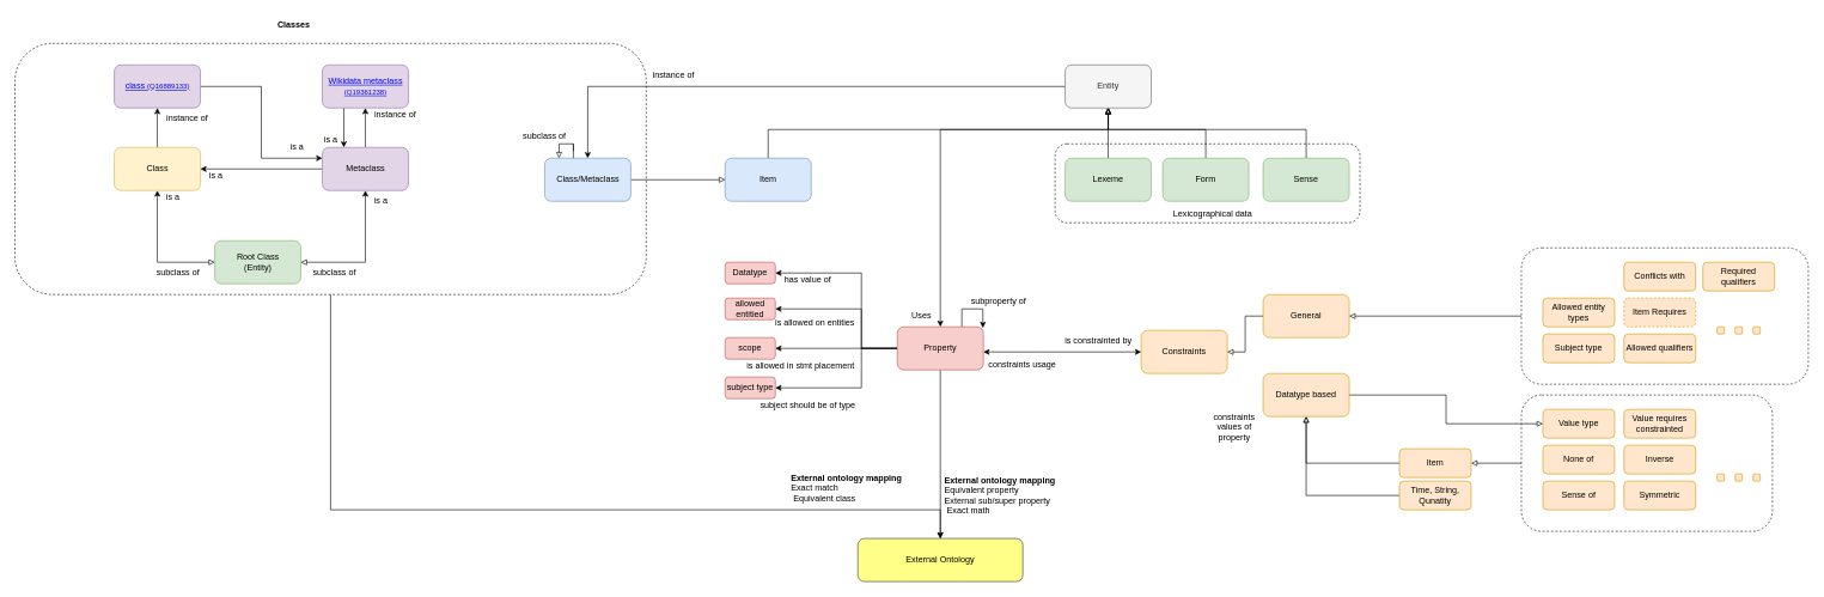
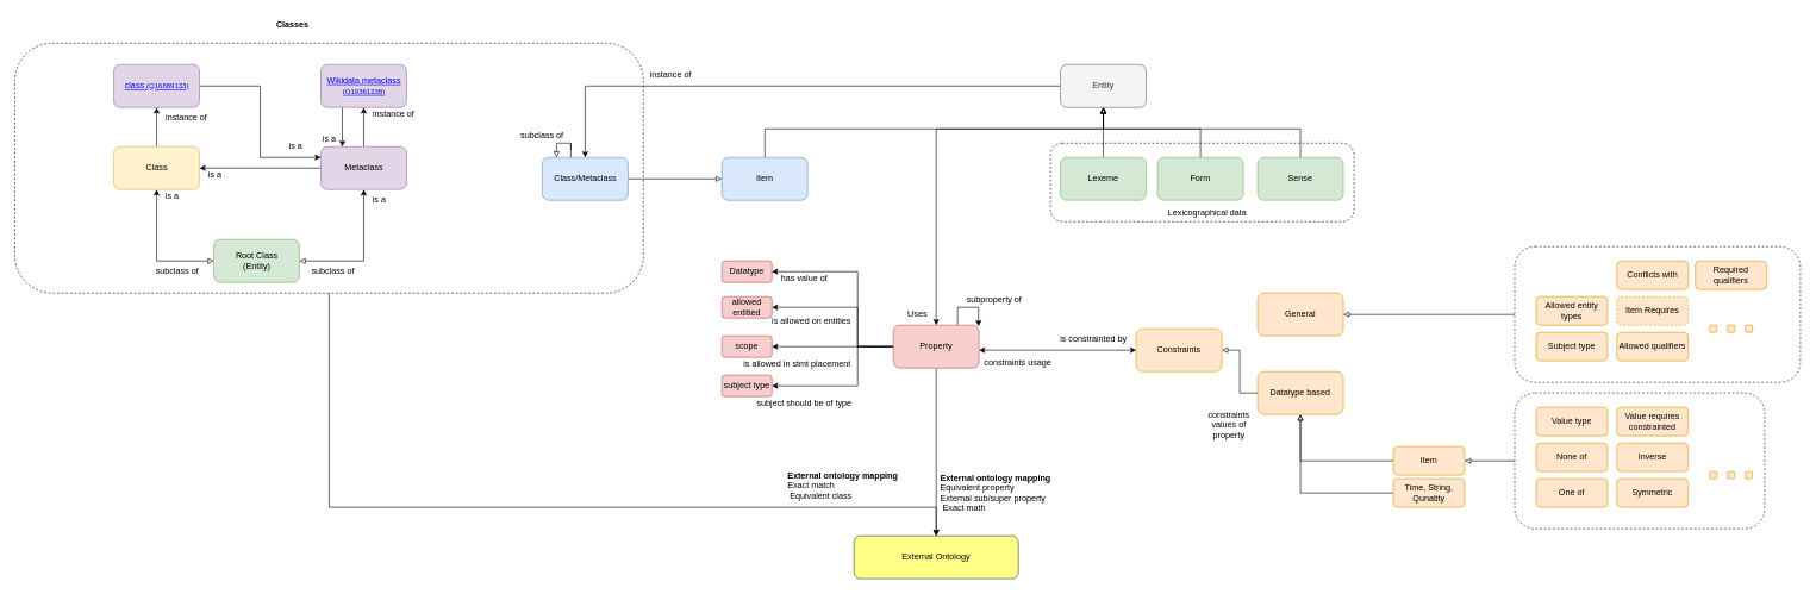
- <mxCell id="62" style="edgeStyle=orthogonalEdgeStyle;rounded=0;orthogonalLoop=1;jettySize=auto;html=1;endArrow=block;endFill=0;fillColor=#ffe6cc;strokeColor=#000000;" edge="1" parent="1" source="63" target="59"><mxGeometry relative="1" as="geometry" /></mxCell>
- <mxCell id="64" style="edgeStyle=orthogonalEdgeStyle;rounded=0;orthogonalLoop=1;jettySize=auto;html=1;endArrow=block;endFill=0;fillColor=#ffe6cc;strokeColor=#000000;" edge="1" parent="1" source="65" target="82"><mxGeometry relative="1" as="geometry" /></mxCell>
+ <mxCell id="64" style="edgeStyle=orthogonalEdgeStyle;rounded=0;orthogonalLoop=1;jettySize=auto;html=1;endArrow=block;endFill=0;fillColor=#ffe6cc;strokeColor=#000000;" edge="1" parent="1" source="65" target="59"><mxGeometry relative="1" as="geometry" /></mxCell>
- <mxCell id="83" value="Sense of" style="rounded=1;whiteSpace=wrap;html=1;fillColor=#ffe6cc;strokeColor=#d79b00;" vertex="1" parent="1"><mxGeometry x="2150" y="670" width="100" height="40" as="geometry" /></mxCell>
+ <mxCell id="83" value="One of" style="rounded=1;whiteSpace=wrap;html=1;fillColor=#ffe6cc;strokeColor=#d79b00;" vertex="1" parent="1"><mxGeometry x="2150" y="670" width="100" height="40" as="geometry" /></mxCell>
